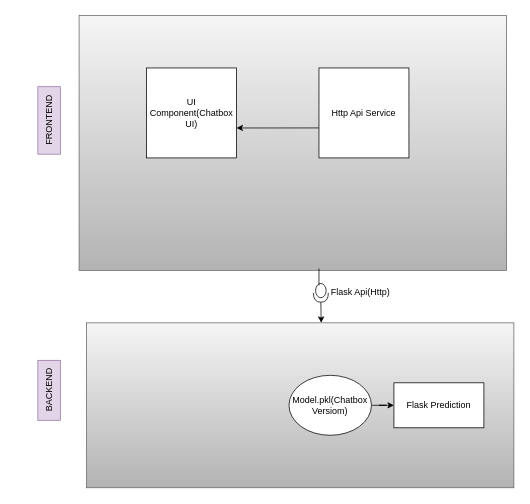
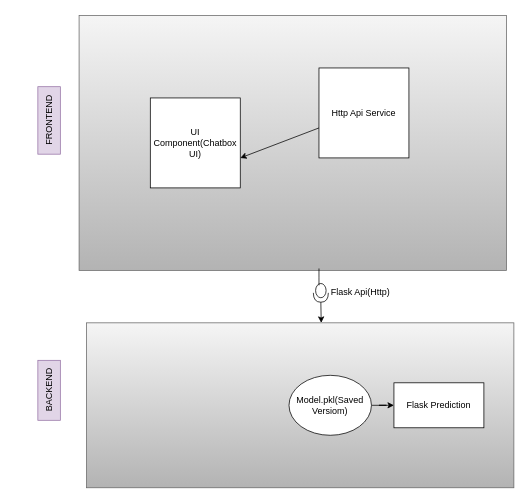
- <mxCell id="3" value="UI Component(Chatbox UI)" style="whiteSpace=wrap;html=1;aspect=fixed;" vertex="1" parent="1"><mxGeometry x="195" y="90" width="120" height="120" as="geometry" /></mxCell>
+ <mxCell id="3" value="UI Component(Chatbox UI)" style="whiteSpace=wrap;html=1;aspect=fixed;" vertex="1" parent="1"><mxGeometry x="200" y="130" width="120" height="120" as="geometry" /></mxCell>
- <mxCell id="12" value="Model.pkl(Chatbox Versiom)" style="ellipse;whiteSpace=wrap;html=1;rounded=0;" vertex="1" parent="1"><mxGeometry x="385" y="500" width="110" height="80" as="geometry" /></mxCell>
+ <mxCell id="12" value="Model.pkl(Saved Versiom)" style="ellipse;whiteSpace=wrap;html=1;rounded=0;" vertex="1" parent="1"><mxGeometry x="385" y="500" width="110" height="80" as="geometry" /></mxCell>
